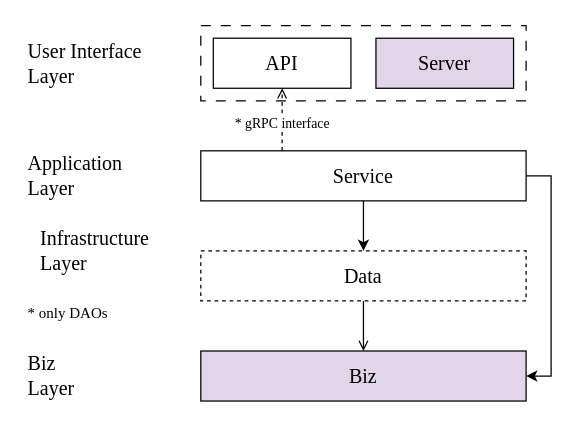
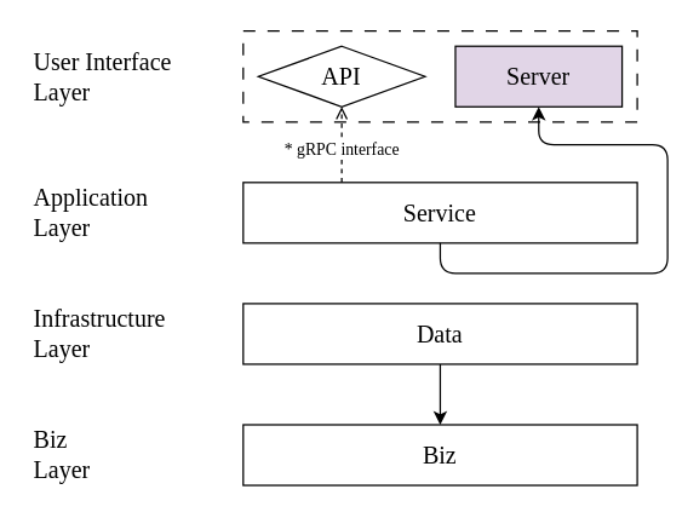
- <mxCell id="9" value="&lt;font style=&quot;font-size: 16px;&quot;&gt;API&lt;/font&gt;" style="rounded=0;whiteSpace=wrap;html=1;fontFamily=Go;labelBackgroundColor=none;" parent="1" vertex="1"><mxGeometry x="170" y="30" width="110" height="40" as="geometry" /></mxCell>
+ <mxCell id="9" value="&lt;font style=&quot;font-size: 16px;&quot;&gt;API&lt;/font&gt;" style="rhombus;whiteSpace=wrap;html=1;fontFamily=Go;labelBackgroundColor=none;" parent="1" vertex="1"><mxGeometry x="170" y="30" width="110" height="40" as="geometry" /></mxCell>
- <mxCell id="16" style="edgeStyle=orthogonalEdgeStyle;orthogonalLoop=1;jettySize=auto;html=1;exitX=0.5;exitY=1;exitDx=0;exitDy=0;entryX=0.5;entryY=0;entryDx=0;entryDy=0;fontFamily=Go;" parent="1" source="3" target="13" edge="1"><mxGeometry relative="1" as="geometry" /></mxCell>
+ <mxCell id="16" style="edgeStyle=orthogonalEdgeStyle;orthogonalLoop=1;jettySize=auto;html=1;exitX=0.5;exitY=1;exitDx=0;exitDy=0;fontFamily=Go;" parent="1" source="3" target="11" edge="1"><mxGeometry relative="1" as="geometry" /></mxCell>
- <mxCell id="14" value="&lt;font style=&quot;font-size: 16px;&quot;&gt;Infrastructure&lt;/font&gt;&lt;div&gt;&lt;font style=&quot;font-size: 16px;&quot;&gt;Layer&lt;/font&gt;&lt;/div&gt;" style="text;html=1;align=left;verticalAlign=middle;whiteSpace=wrap;rounded=0;fontFamily=Go;labelBackgroundColor=none;" parent="1" vertex="1"><mxGeometry x="30" y="180" width="110" height="40" as="geometry" /></mxCell>
+ <mxCell id="14" value="&lt;font style=&quot;font-size: 16px;&quot;&gt;Infrastructure&lt;/font&gt;&lt;div&gt;&lt;font style=&quot;font-size: 16px;&quot;&gt;Layer&lt;/font&gt;&lt;/div&gt;" style="text;html=1;align=left;verticalAlign=middle;whiteSpace=wrap;rounded=0;fontFamily=Go;labelBackgroundColor=none;" parent="1" vertex="1"><mxGeometry x="20" y="200" width="110" height="40" as="geometry" /></mxCell>
- <mxCell id="13" value="&lt;font style=&quot;font-size: 16px;&quot;&gt;Data&lt;/font&gt;" style="rounded=0;whiteSpace=wrap;html=1;fontFamily=Go;labelBackgroundColor=none;dashed=1;" parent="1" vertex="1"><mxGeometry x="160" y="200" width="260" height="40" as="geometry" /></mxCell>
+ <mxCell id="13" value="&lt;font style=&quot;font-size: 16px;&quot;&gt;Data&lt;/font&gt;" style="rounded=0;whiteSpace=wrap;html=1;fontFamily=Go;labelBackgroundColor=none;" parent="1" vertex="1"><mxGeometry x="160" y="200" width="260" height="40" as="geometry" /></mxCell>
- <mxCell id="15" style="edgeStyle=orthogonalEdgeStyle;orthogonalLoop=1;jettySize=auto;html=1;exitX=1;exitY=0.5;exitDx=0;exitDy=0;entryX=1;entryY=0.5;entryDx=0;entryDy=0;rounded=0;curved=0;fontFamily=Go;" parent="1" source="3" target="6" edge="1"><mxGeometry relative="1" as="geometry" /></mxCell>
- <mxCell id="19" value="&lt;font face=&quot;Go&quot;&gt;* only DAOs&lt;/font&gt;" style="text;html=1;align=left;verticalAlign=middle;whiteSpace=wrap;rounded=0;" parent="1" vertex="1"><mxGeometry x="20" y="240" width="100" height="20" as="geometry" /></mxCell>
- <mxCell id="12" style="edgeStyle=orthogonalEdgeStyle;orthogonalLoop=1;jettySize=auto;html=1;exitX=0.5;exitY=1;exitDx=0;exitDy=0;entryX=0.5;entryY=0;entryDx=0;entryDy=0;fontFamily=Go;endArrow=open;" parent="1" source="13" target="6" edge="1"><mxGeometry relative="1" as="geometry" /></mxCell>
+ <mxCell id="12" style="edgeStyle=orthogonalEdgeStyle;orthogonalLoop=1;jettySize=auto;html=1;exitX=0.5;exitY=1;exitDx=0;exitDy=0;entryX=0.5;entryY=0;entryDx=0;entryDy=0;fontFamily=Go;" parent="1" source="13" target="6" edge="1"><mxGeometry relative="1" as="geometry" /></mxCell>
- <mxCell id="6" value="&lt;font style=&quot;font-size: 16px;&quot;&gt;Biz&lt;/font&gt;" style="rounded=0;whiteSpace=wrap;html=1;fontFamily=Go;labelBackgroundColor=none;fillColor=#e1d5e7;" parent="5" vertex="1"><mxGeometry x="140" width="260" height="40" as="geometry" /></mxCell>
+ <mxCell id="6" value="&lt;font style=&quot;font-size: 16px;&quot;&gt;Biz&lt;/font&gt;" style="rounded=0;whiteSpace=wrap;html=1;fontFamily=Go;labelBackgroundColor=none;" parent="5" vertex="1"><mxGeometry x="140" width="260" height="40" as="geometry" /></mxCell>
